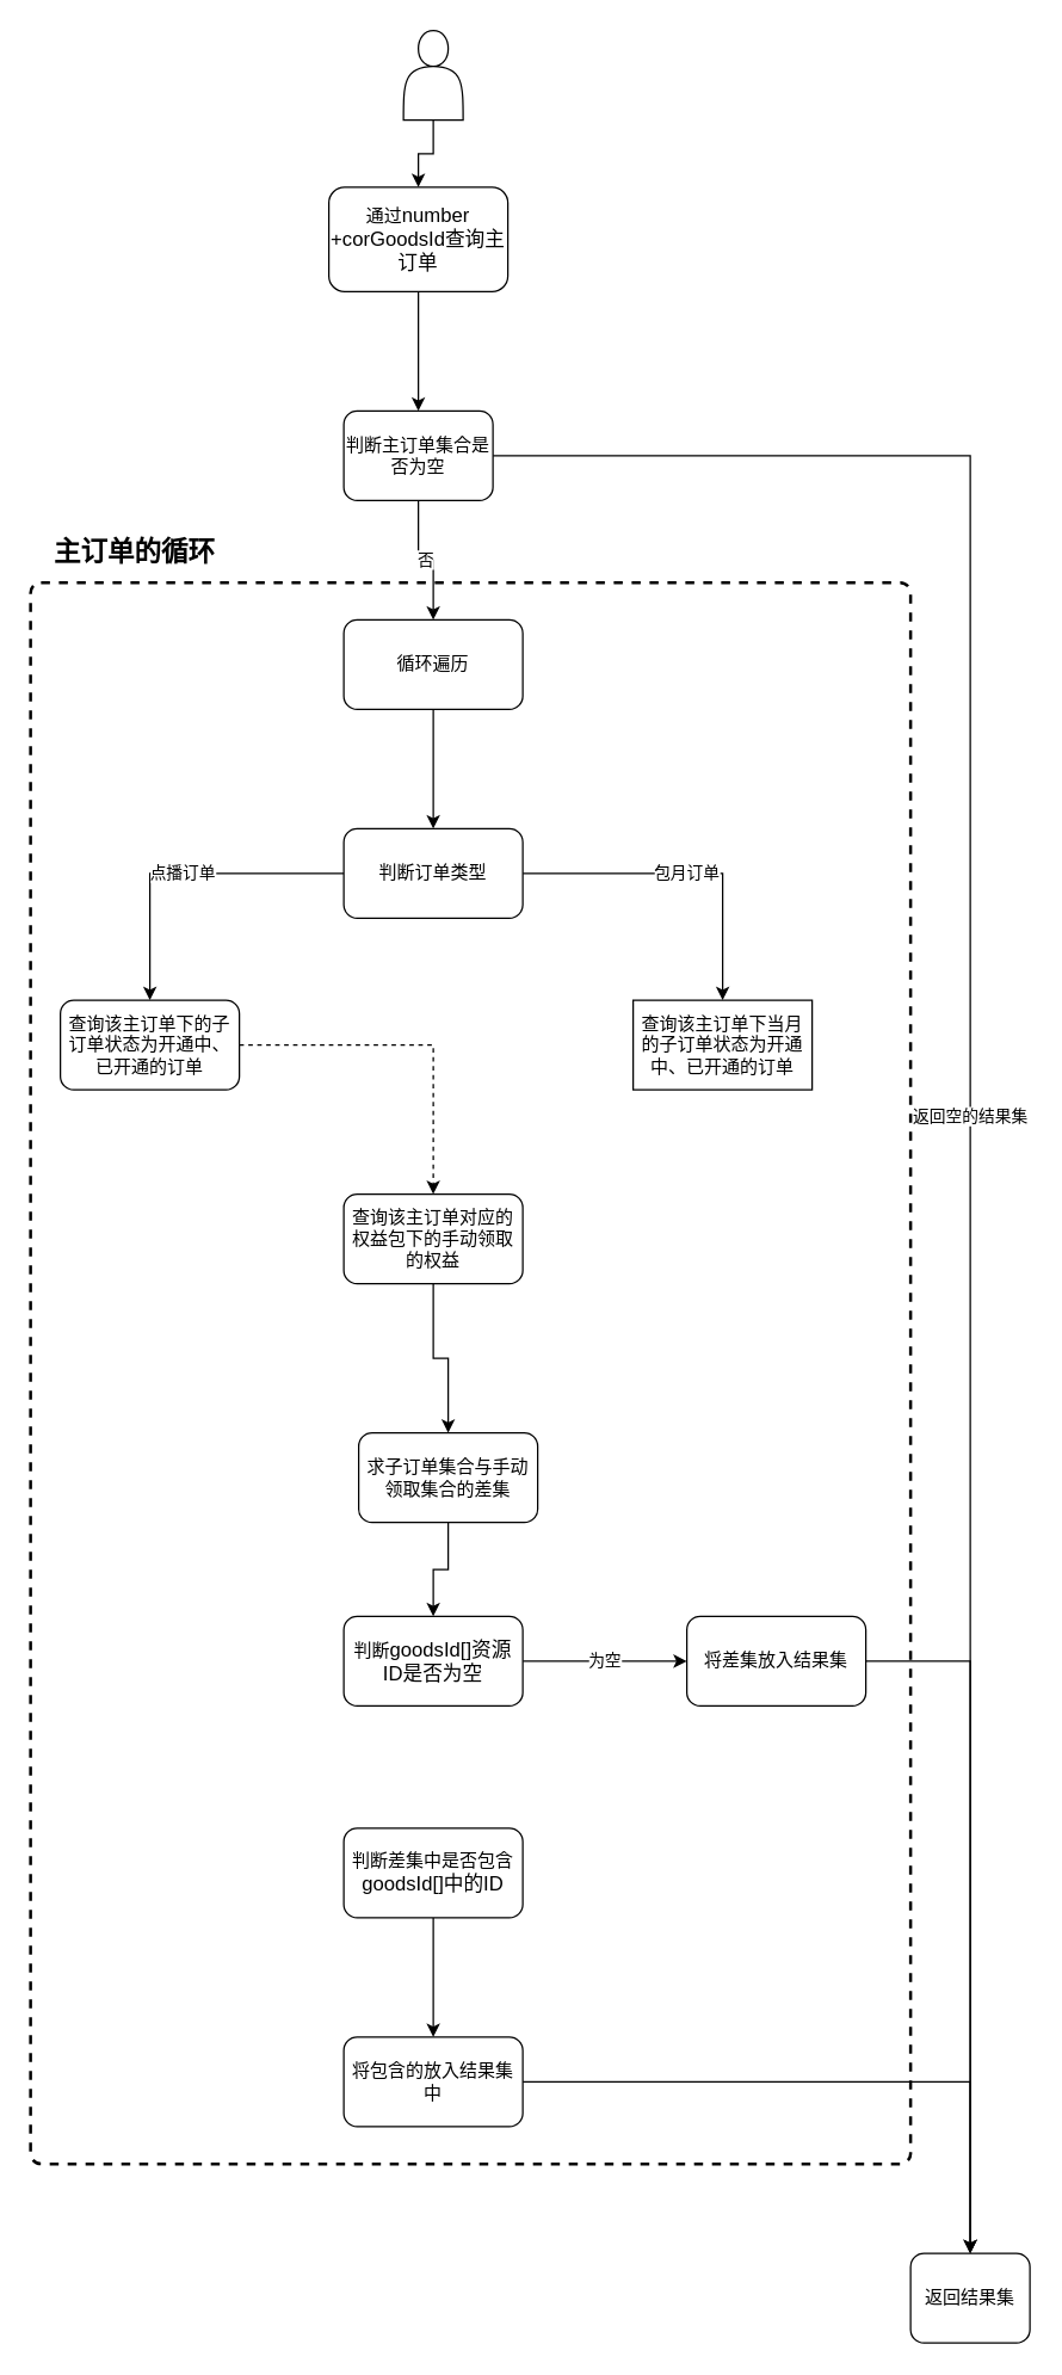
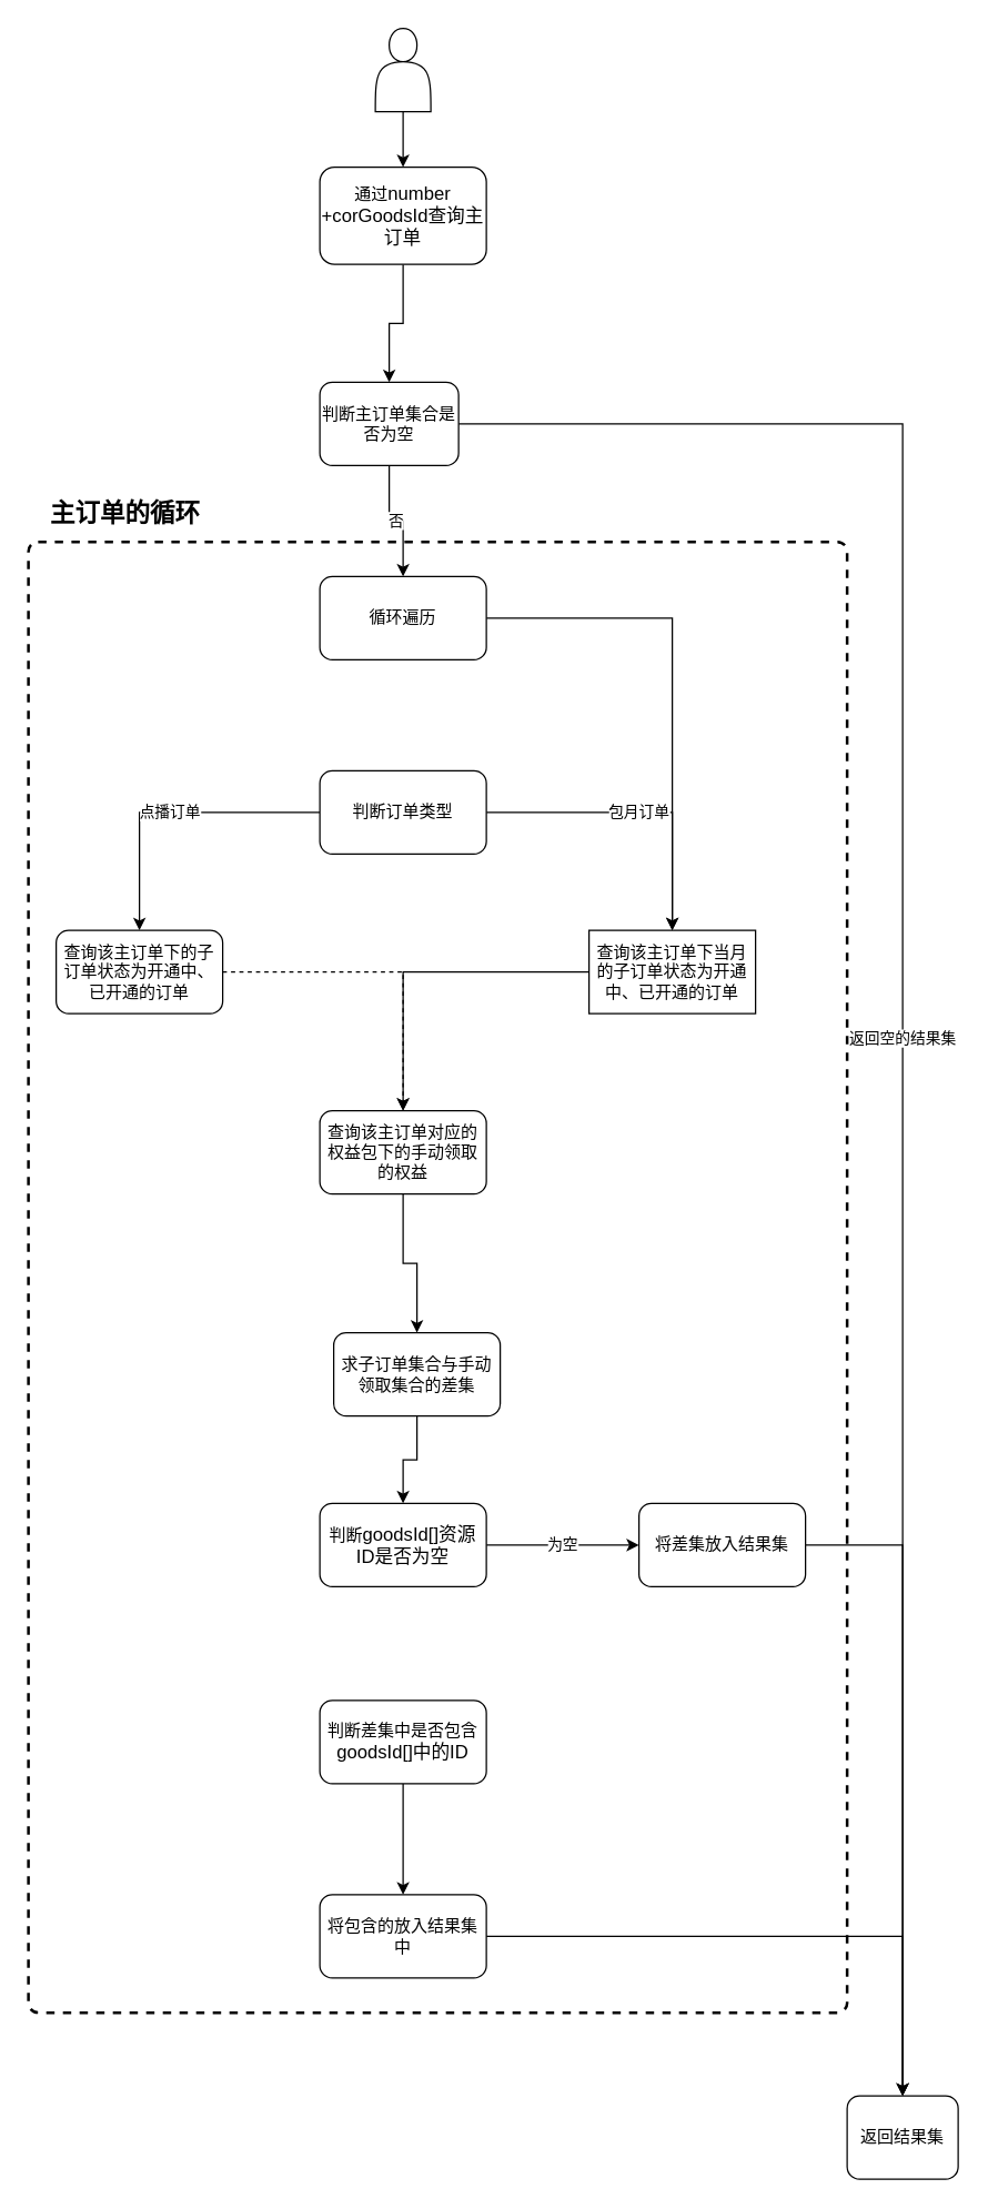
- <mxCell id="4" value="通过&lt;span lang=&quot;EN-US&quot; style=&quot;font-size: 10pt ; font-family: &amp;#34;calibri&amp;#34; , sans-serif&quot;&gt;number&lt;/span&gt;&lt;span lang=&quot;EN-US&quot; style=&quot;font-size: 10pt ; font-family: &amp;#34;calibri&amp;#34; , sans-serif&quot;&gt;&lt;br&gt;+&lt;/span&gt;&lt;span lang=&quot;EN-US&quot; style=&quot;font-size: 10pt ; font-family: &amp;#34;calibri&amp;#34; , sans-serif&quot;&gt;corGoodsId查询主订单&lt;/span&gt;" style="rounded=1;whiteSpace=wrap;html=1;fontSize=12;glass=0;strokeWidth=1;shadow=0;" parent="1" vertex="1"><mxGeometry x="220" y="125" width="120" height="70" as="geometry" /></mxCell>
+ <mxCell id="4" value="通过&lt;span lang=&quot;EN-US&quot; style=&quot;font-size: 10pt ; font-family: &amp;#34;calibri&amp;#34; , sans-serif&quot;&gt;number&lt;/span&gt;&lt;span lang=&quot;EN-US&quot; style=&quot;font-size: 10pt ; font-family: &amp;#34;calibri&amp;#34; , sans-serif&quot;&gt;&lt;br&gt;+&lt;/span&gt;&lt;span lang=&quot;EN-US&quot; style=&quot;font-size: 10pt ; font-family: &amp;#34;calibri&amp;#34; , sans-serif&quot;&gt;corGoodsId查询主订单&lt;/span&gt;" style="rounded=1;whiteSpace=wrap;html=1;fontSize=12;glass=0;strokeWidth=1;shadow=0;" parent="1" vertex="1"><mxGeometry x="230" y="120" width="120" height="70" as="geometry" /></mxCell>
- <mxCell id="10" value="" style="edgeStyle=orthogonalEdgeStyle;rounded=0;orthogonalLoop=1;jettySize=auto;html=1;" edge="1" parent="1" source="11" target="27"><mxGeometry relative="1" as="geometry" /></mxCell>
+ <mxCell id="10" value="" style="edgeStyle=orthogonalEdgeStyle;rounded=0;orthogonalLoop=1;jettySize=auto;html=1;" edge="1" parent="1" source="11" target="31"><mxGeometry relative="1" as="geometry" /></mxCell>
+ <mxCell id="30" style="edgeStyle=orthogonalEdgeStyle;rounded=0;orthogonalLoop=1;jettySize=auto;html=1;" edge="1" parent="1" source="31" target="13"><mxGeometry relative="1" as="geometry"><mxPoint x="290" y="810" as="targetPoint" /></mxGeometry></mxCell>
